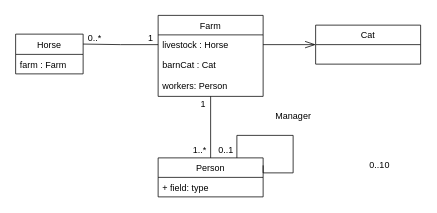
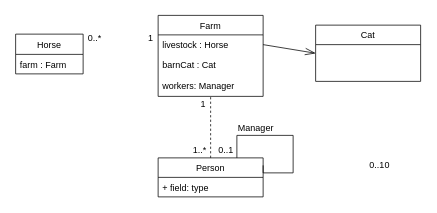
- <mxCell id="9" style="edgeStyle=orthogonalEdgeStyle;rounded=0;orthogonalLoop=1;jettySize=auto;html=1;endArrow=none;endFill=0;entryX=1;entryY=0.25;entryDx=0;entryDy=0;" edge="1" parent="1" source="5" target="2"><mxGeometry relative="1" as="geometry"><mxPoint x="130" y="60" as="targetPoint" /></mxGeometry></mxCell>
- <mxCell id="8" value="Cat" style="swimlane;fontStyle=0;childLayout=stackLayout;horizontal=1;startSize=26;fillColor=none;horizontalStack=0;resizeParent=1;resizeParentMax=0;resizeLast=0;collapsible=1;marginBottom=0;" vertex="1" parent="1"><mxGeometry x="420" y="33" width="140" height="52" as="geometry" /></mxCell>
+ <mxCell id="8" value="Cat" style="swimlane;fontStyle=0;childLayout=stackLayout;horizontal=1;startSize=26;fillColor=none;horizontalStack=0;resizeParent=1;resizeParentMax=0;resizeLast=0;collapsible=1;marginBottom=0;" vertex="1" parent="1"><mxGeometry x="420" y="33" width="140" height="75" as="geometry" /></mxCell>
- <mxCell id="7" value="workers: Person" style="text;strokeColor=none;fillColor=none;align=left;verticalAlign=top;spacingLeft=4;spacingRight=4;overflow=hidden;rotatable=0;points=[[0,0.5],[1,0.5]];portConstraint=eastwest;" vertex="1" parent="4"><mxGeometry y="80" width="140" height="28" as="geometry" /></mxCell>
+ <mxCell id="7" value="workers: Manager" style="text;strokeColor=none;fillColor=none;align=left;verticalAlign=top;spacingLeft=4;spacingRight=4;overflow=hidden;rotatable=0;points=[[0,0.5],[1,0.5]];portConstraint=eastwest;" vertex="1" parent="4"><mxGeometry y="80" width="140" height="28" as="geometry" /></mxCell>
- <mxCell id="19" value="Manager" style="text;html=1;align=center;verticalAlign=middle;resizable=0;points=[];autosize=1;" vertex="1" parent="1"><mxGeometry x="360" y="145" width="60" height="20" as="geometry" /></mxCell>
+ <mxCell id="19" value="Manager" style="text;html=1;align=center;verticalAlign=middle;resizable=0;points=[];autosize=1;" vertex="1" parent="1"><mxGeometry x="310" y="160" width="60" height="20" as="geometry" /></mxCell>
- <mxCell id="13" style="edgeStyle=orthogonalEdgeStyle;rounded=0;orthogonalLoop=1;jettySize=auto;html=1;entryX=0.5;entryY=1;entryDx=0;entryDy=0;endArrow=none;endFill=0;" edge="1" parent="1" source="15" target="4"><mxGeometry relative="1" as="geometry" /></mxCell>
+ <mxCell id="13" style="edgeStyle=orthogonalEdgeStyle;rounded=0;orthogonalLoop=1;jettySize=auto;html=1;entryX=0.5;entryY=1;entryDx=0;entryDy=0;endArrow=none;endFill=0;dashed=1;" edge="1" parent="1" source="15" target="4"><mxGeometry relative="1" as="geometry" /></mxCell>
